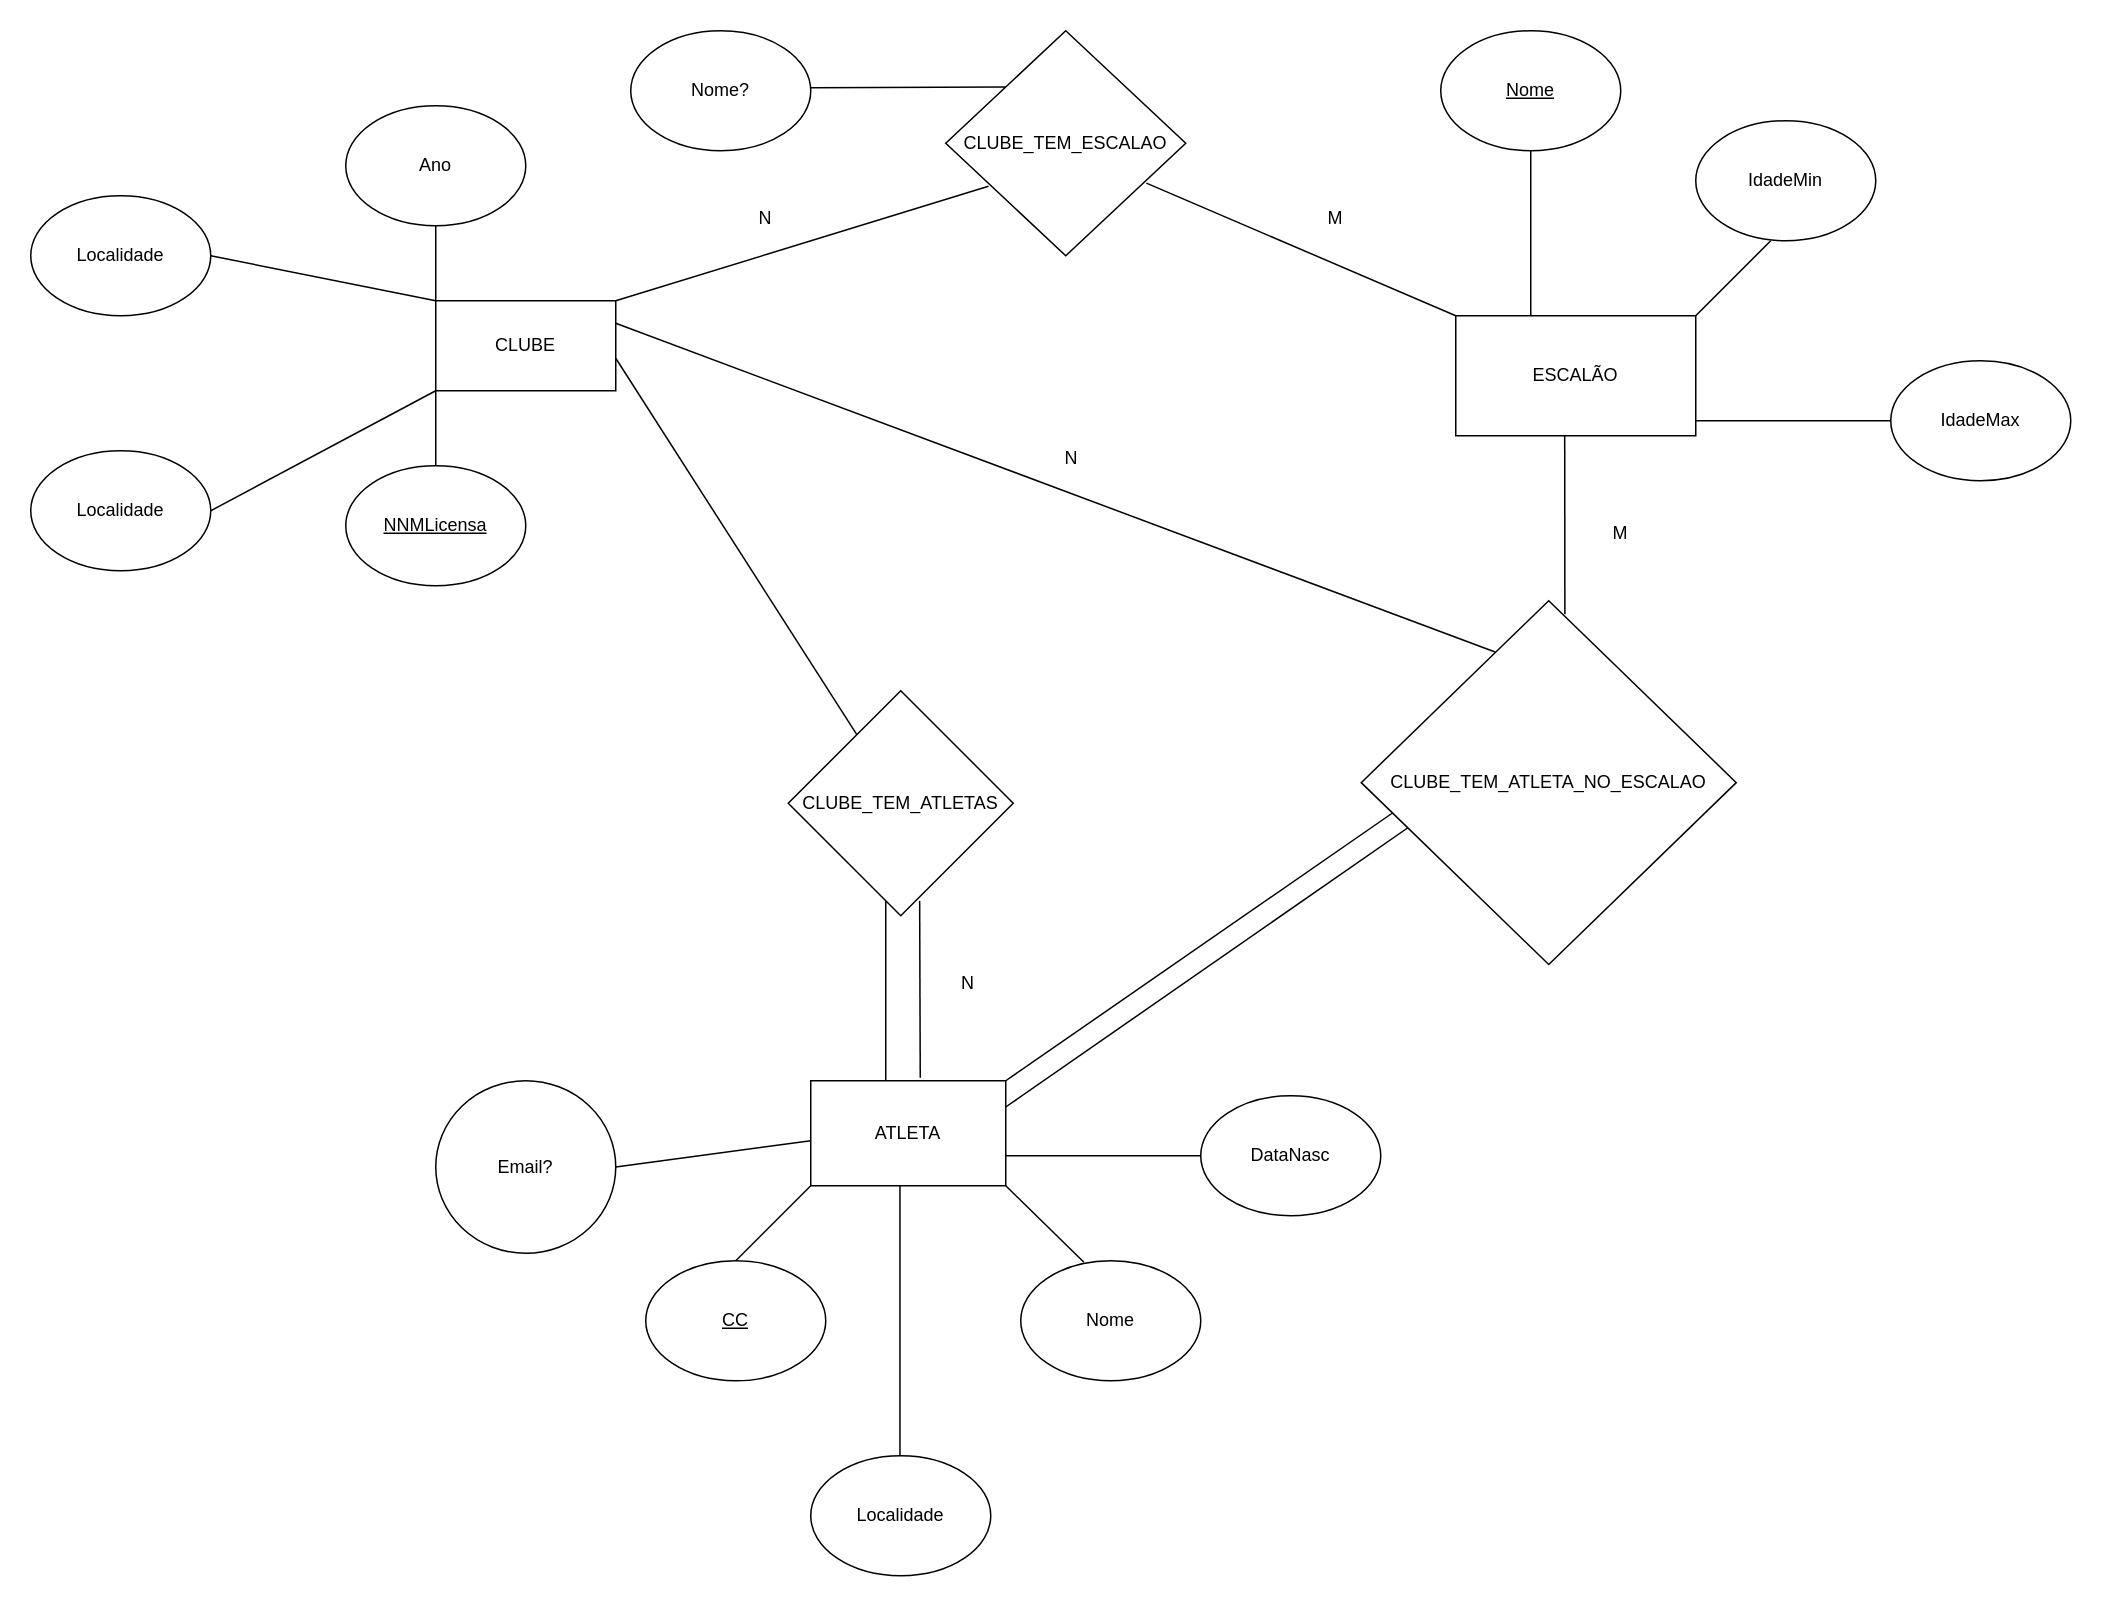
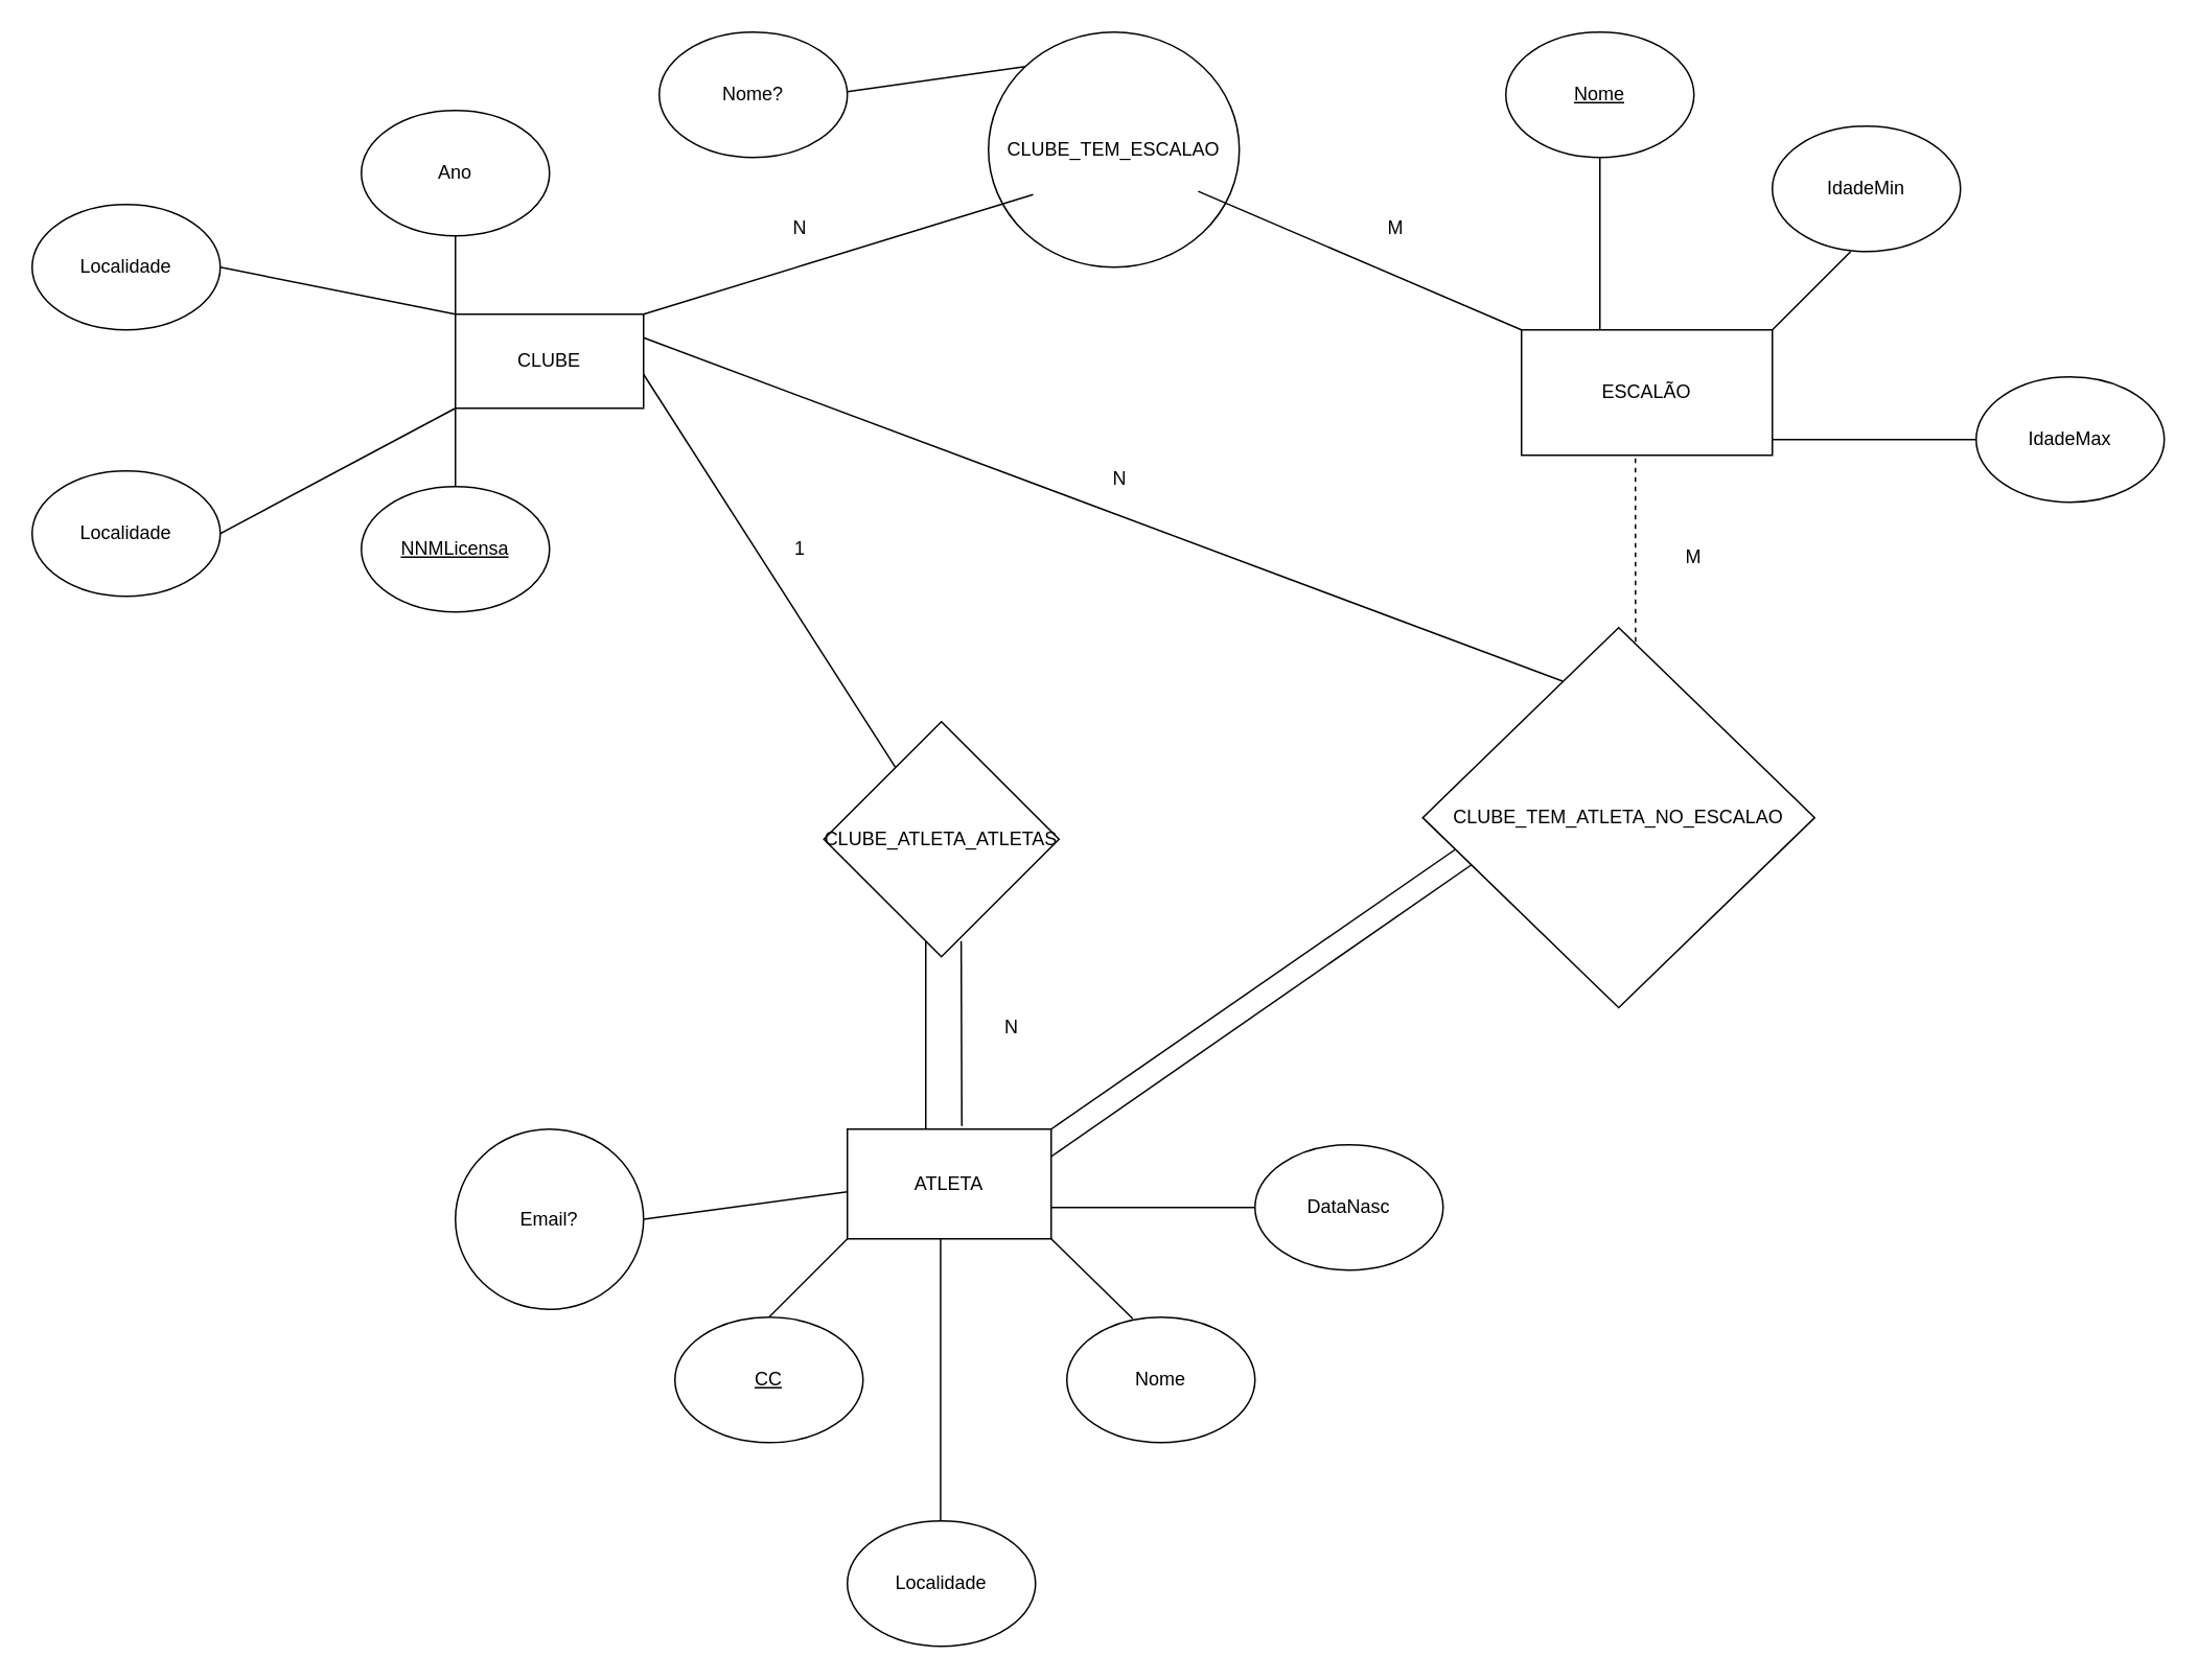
- <mxCell id="11" value="CLUBE_TEM_ESCALAO" style="rhombus;whiteSpace=wrap;html=1;" vertex="1" parent="1"><mxGeometry x="630" y="20" width="160" height="150" as="geometry" /></mxCell>
+ <mxCell id="11" value="CLUBE_TEM_ESCALAO" style="ellipse;whiteSpace=wrap;html=1;" vertex="1" parent="1"><mxGeometry x="630" y="20" width="160" height="150" as="geometry" /></mxCell>
- <mxCell id="40" value="" style="endArrow=none;html=1;rounded=0;exitX=0.543;exitY=0.037;exitDx=0;exitDy=0;exitPerimeter=0;entryX=0.454;entryY=0.999;entryDx=0;entryDy=0;entryPerimeter=0;" edge="1" parent="1" source="39" target="14"><mxGeometry width="50" height="50" relative="1" as="geometry"><mxPoint x="1050" y="420" as="sourcePoint" /><mxPoint x="1040" y="310" as="targetPoint" /></mxGeometry></mxCell>
+ <mxCell id="40" value="" style="endArrow=none;html=1;rounded=0;exitX=0.543;exitY=0.037;exitDx=0;exitDy=0;exitPerimeter=0;entryX=0.454;entryY=0.999;entryDx=0;entryDy=0;entryPerimeter=0;dashed=1;" edge="1" parent="1" source="39" target="14"><mxGeometry width="50" height="50" relative="1" as="geometry"><mxPoint x="1050" y="420" as="sourcePoint" /><mxPoint x="1040" y="310" as="targetPoint" /></mxGeometry></mxCell>
+ <mxCell id="42" value="1" style="text;html=1;align=center;verticalAlign=middle;whiteSpace=wrap;rounded=0;" vertex="1" parent="1"><mxGeometry x="480" y="335" width="60" height="30" as="geometry" /></mxCell>
- <mxCell id="24" value="CLUBE_TEM_ATLETAS" style="rhombus;whiteSpace=wrap;html=1;" vertex="1" parent="1"><mxGeometry x="525" y="460" width="150" height="150" as="geometry" /></mxCell>
+ <mxCell id="24" value="CLUBE_ATLETA_ATLETAS" style="rhombus;whiteSpace=wrap;html=1;" vertex="1" parent="1"><mxGeometry x="525" y="460" width="150" height="150" as="geometry" /></mxCell>
